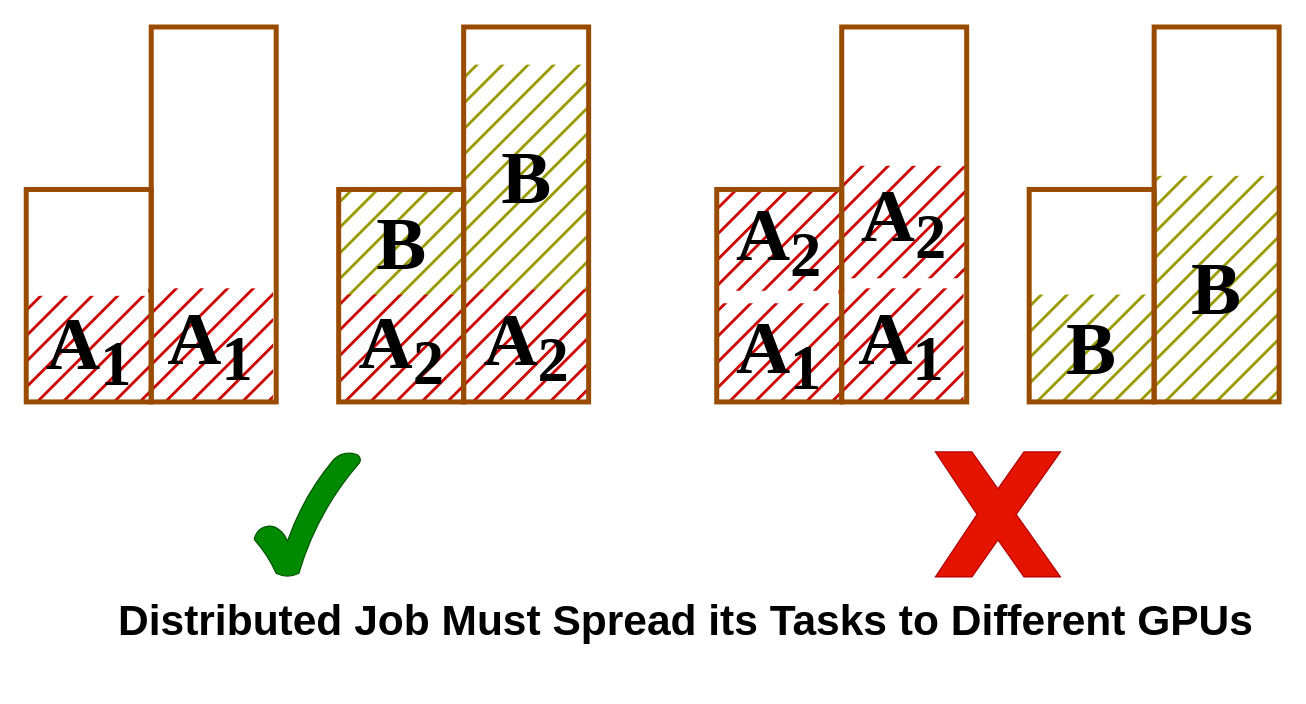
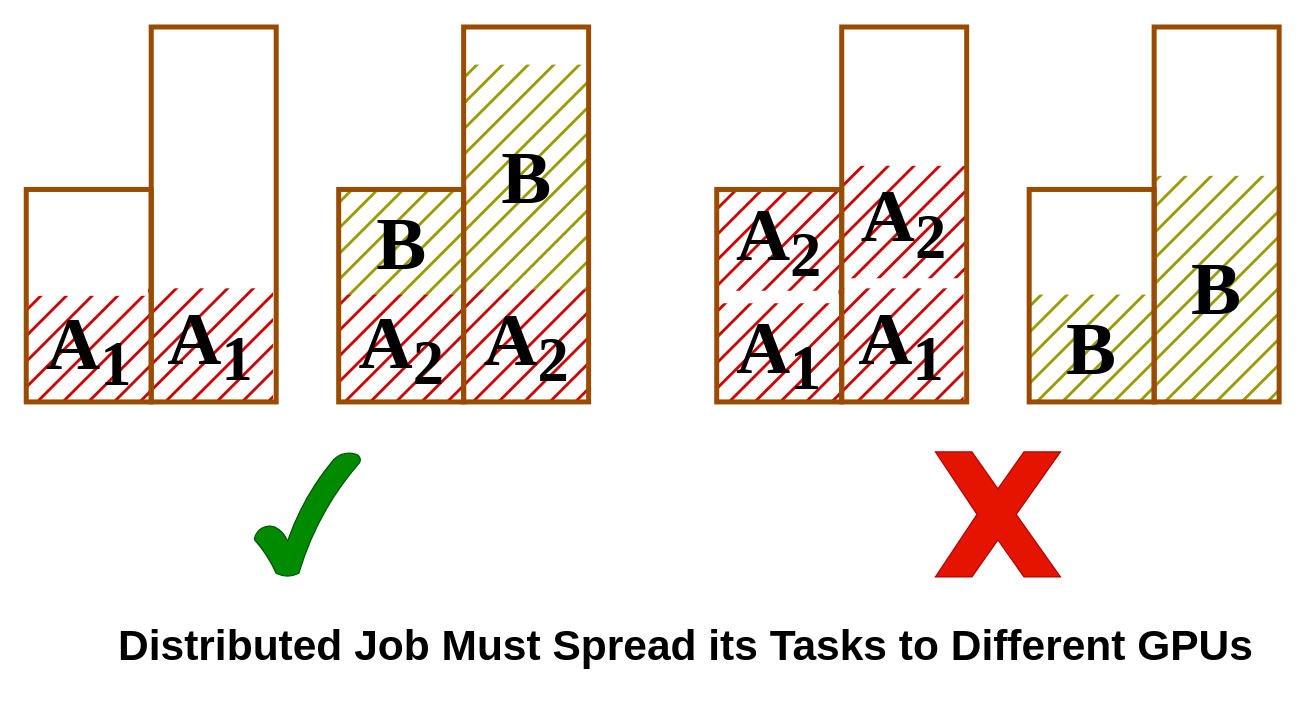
- <mxCell id="11" value="&lt;b style=&quot;font-size: 34px;&quot;&gt;&lt;font style=&quot;font-size: 34px;&quot;&gt;Distributed Job Must Spread its Tasks to Different GPUs&lt;/font&gt;&lt;/b&gt;" style="text;html=1;align=center;verticalAlign=middle;resizable=0;points=[];autosize=1;strokeColor=none;fillColor=none;fontSize=34;" parent="1" vertex="1"><mxGeometry x="83" y="471" width="930" height="50" as="geometry" /></mxCell>
+ <mxCell id="11" value="&lt;b style=&quot;font-size: 34px;&quot;&gt;&lt;font style=&quot;font-size: 34px;&quot;&gt;Distributed Job Must Spread its Tasks to Different GPUs&lt;/font&gt;&lt;/b&gt;" style="text;html=1;align=center;verticalAlign=middle;resizable=0;points=[];autosize=1;strokeColor=none;fillColor=none;fontSize=34;" parent="1" vertex="1"><mxGeometry x="83" y="491" width="930" height="50" as="geometry" /></mxCell>
